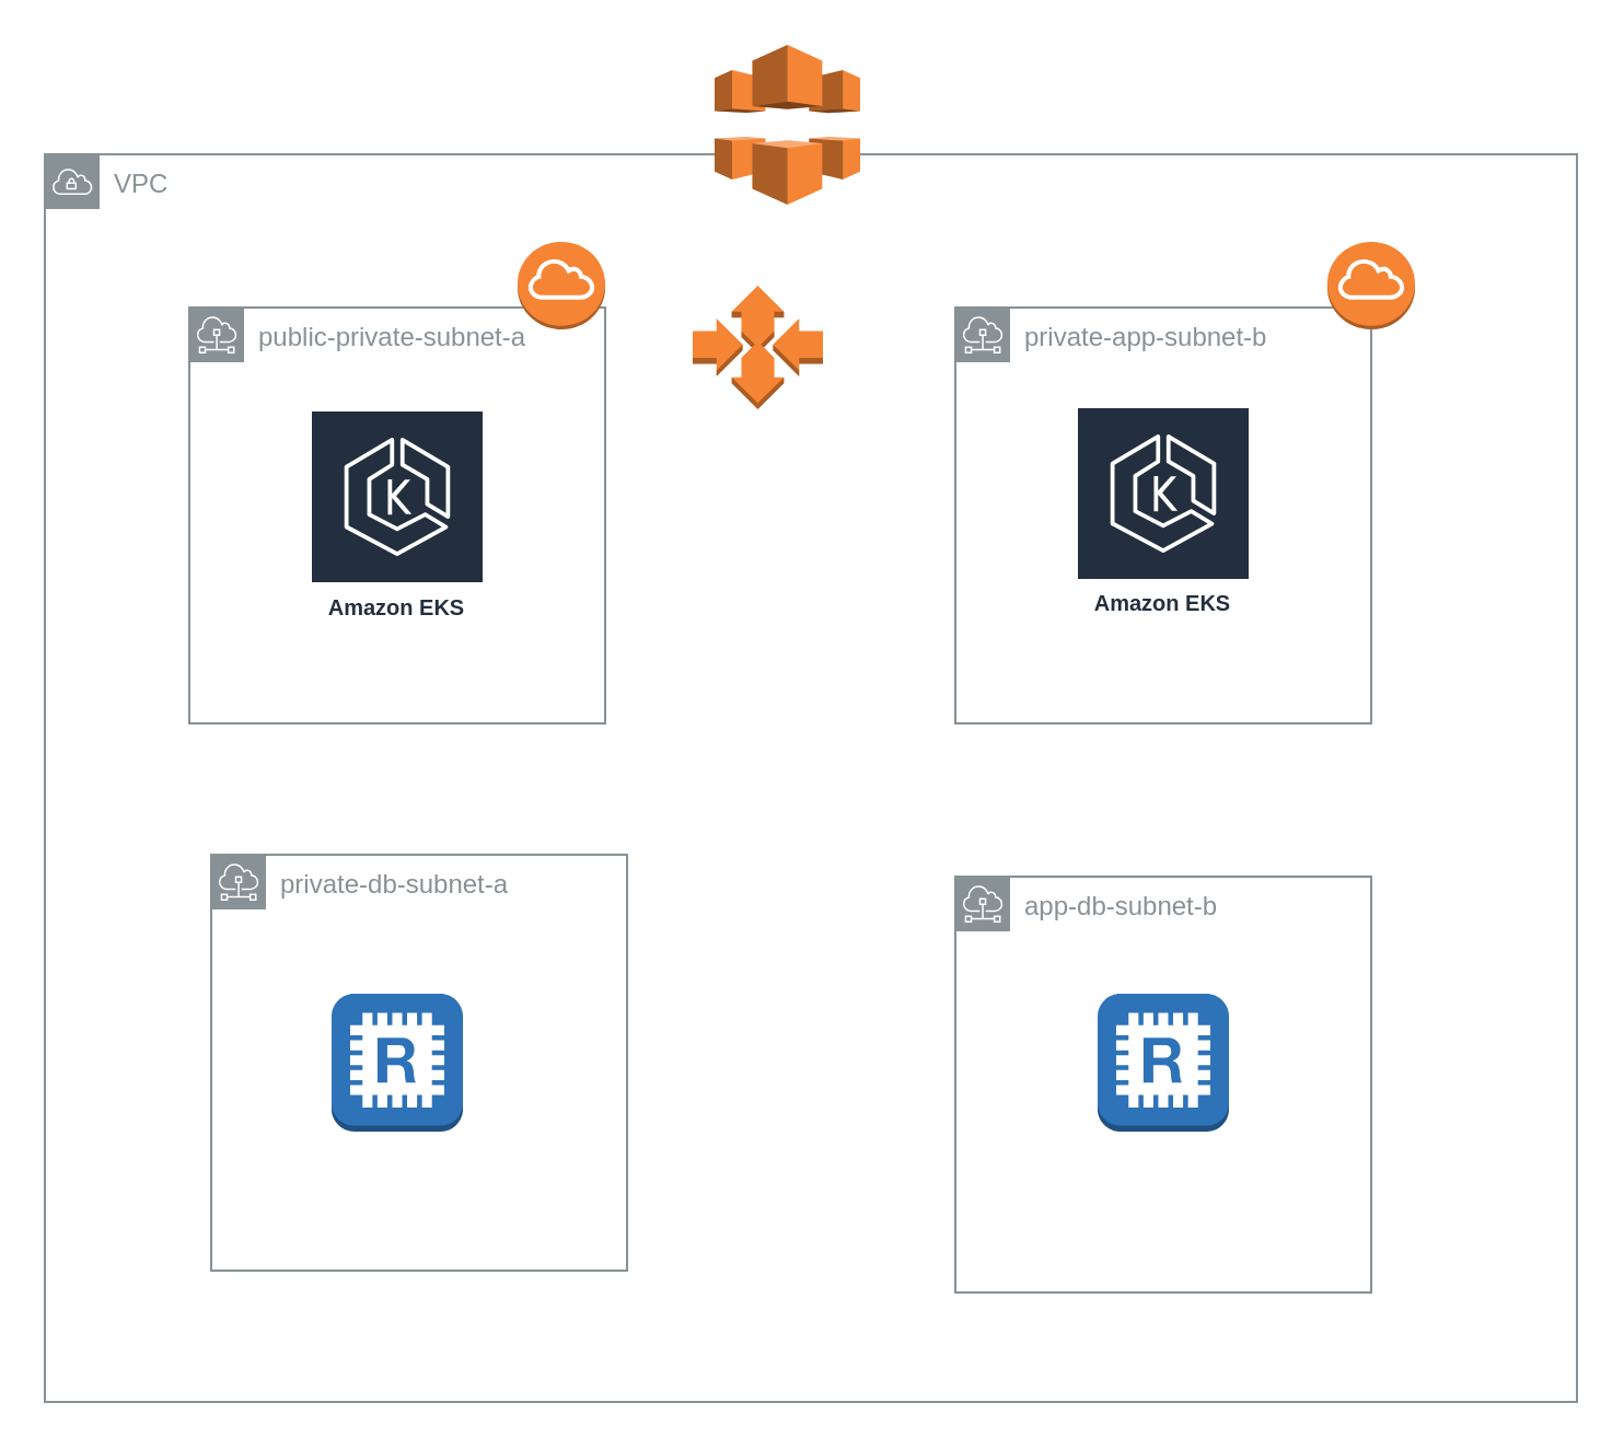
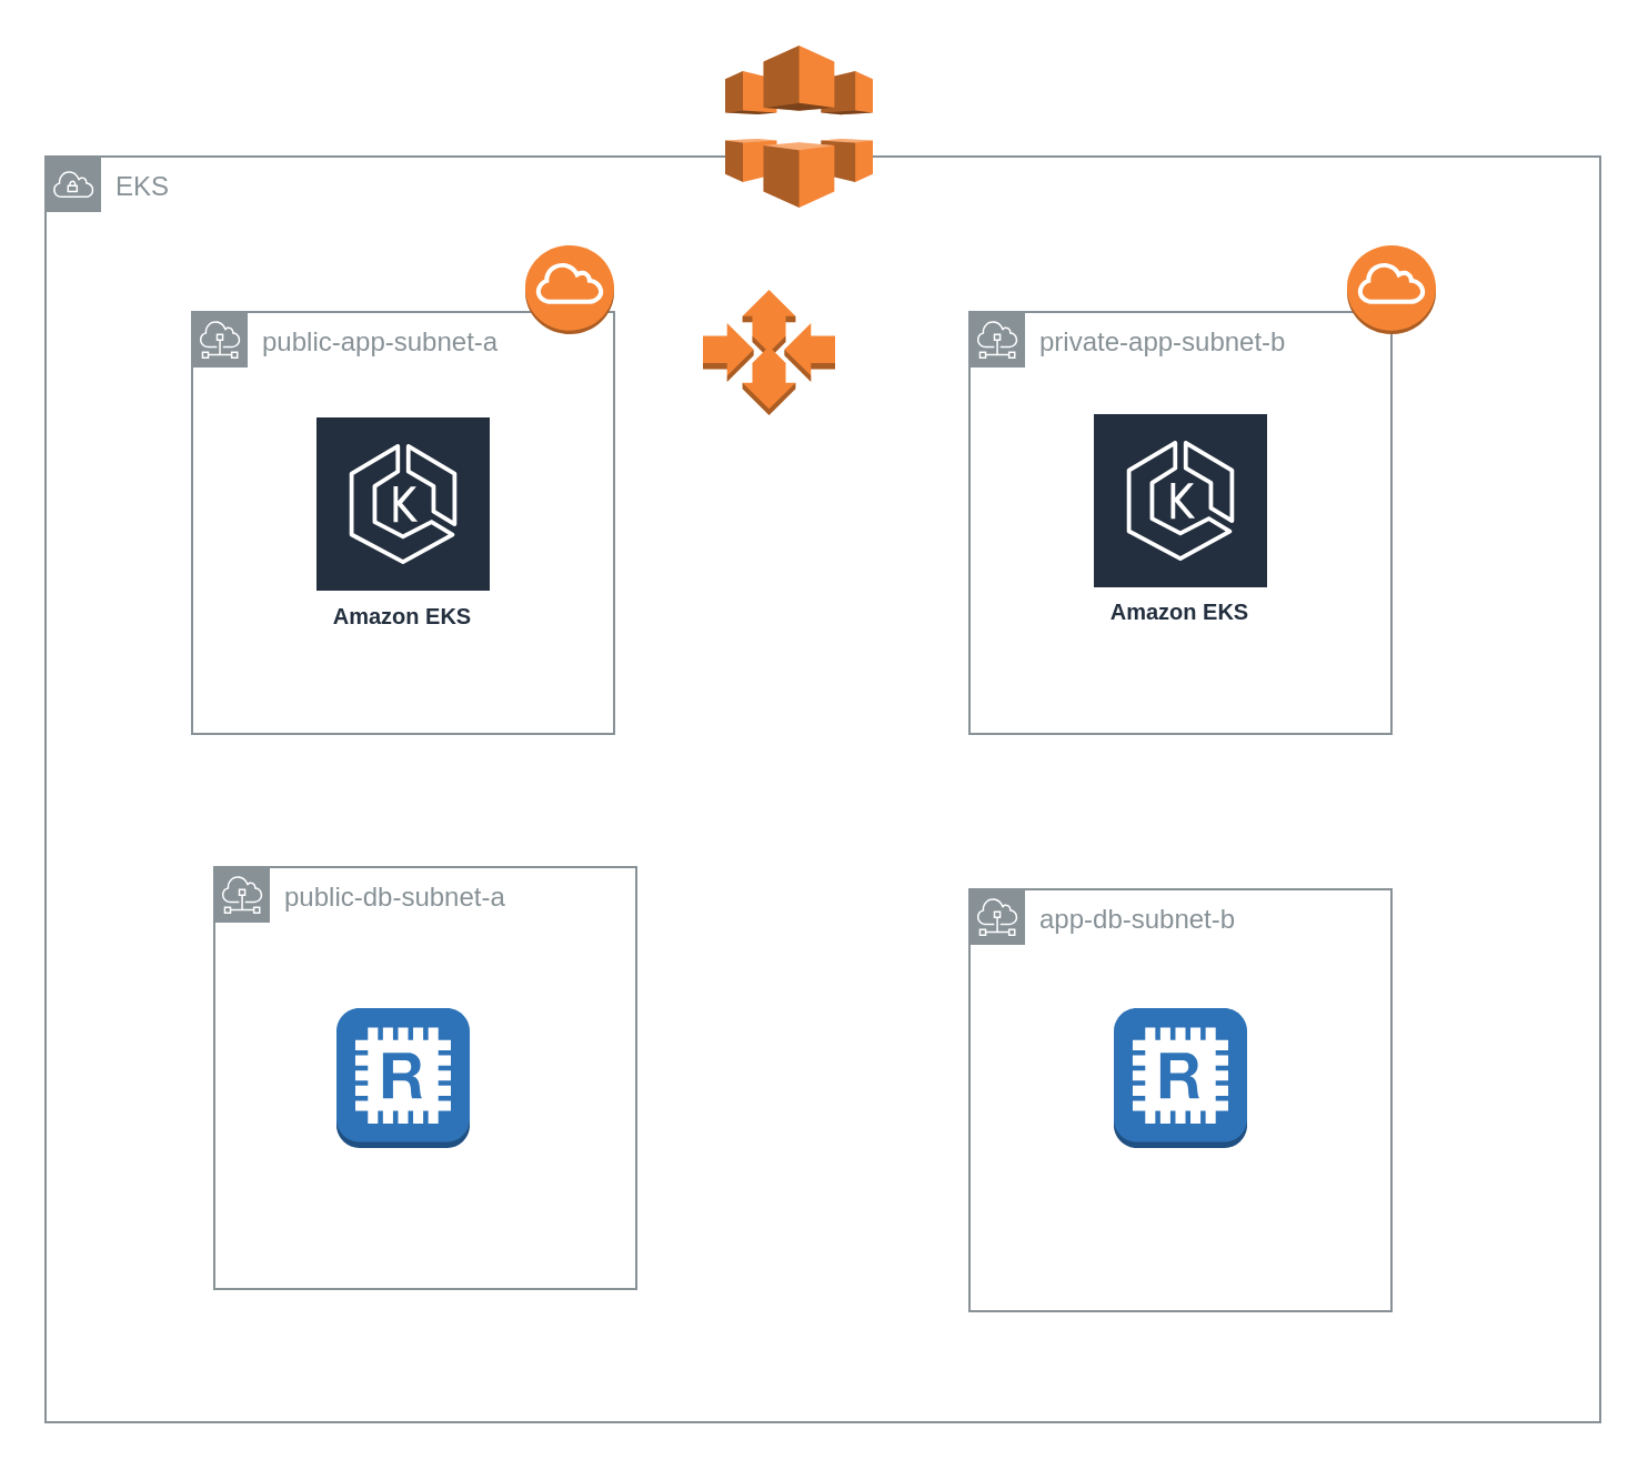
- <mxCell id="2" value="VPC" style="sketch=0;outlineConnect=0;gradientColor=none;html=1;whiteSpace=wrap;fontSize=12;fontStyle=0;shape=mxgraph.aws4.group;grIcon=mxgraph.aws4.group_vpc;strokeColor=#879196;fillColor=none;verticalAlign=top;align=left;spacingLeft=30;fontColor=#879196;dashed=0;" vertex="1" parent="1"><mxGeometry x="20" y="70" width="700" height="570" as="geometry" /></mxCell>
+ <mxCell id="2" value="EKS" style="sketch=0;outlineConnect=0;gradientColor=none;html=1;whiteSpace=wrap;fontSize=12;fontStyle=0;shape=mxgraph.aws4.group;grIcon=mxgraph.aws4.group_vpc;strokeColor=#879196;fillColor=none;verticalAlign=top;align=left;spacingLeft=30;fontColor=#879196;dashed=0;" vertex="1" parent="1"><mxGeometry x="20" y="70" width="700" height="570" as="geometry" /></mxCell>
- <mxCell id="3" value="public-private-subnet-a" style="sketch=0;outlineConnect=0;gradientColor=none;html=1;whiteSpace=wrap;fontSize=12;fontStyle=0;shape=mxgraph.aws4.group;grIcon=mxgraph.aws4.group_subnet;strokeColor=#879196;fillColor=none;verticalAlign=top;align=left;spacingLeft=30;fontColor=#879196;dashed=0;" vertex="1" parent="1"><mxGeometry x="86" y="140" width="190" height="190" as="geometry" /></mxCell>
+ <mxCell id="3" value="public-app-subnet-a" style="sketch=0;outlineConnect=0;gradientColor=none;html=1;whiteSpace=wrap;fontSize=12;fontStyle=0;shape=mxgraph.aws4.group;grIcon=mxgraph.aws4.group_subnet;strokeColor=#879196;fillColor=none;verticalAlign=top;align=left;spacingLeft=30;fontColor=#879196;dashed=0;" vertex="1" parent="1"><mxGeometry x="86" y="140" width="190" height="190" as="geometry" /></mxCell>
- <mxCell id="5" value="private-db-subnet-a" style="sketch=0;outlineConnect=0;gradientColor=none;html=1;whiteSpace=wrap;fontSize=12;fontStyle=0;shape=mxgraph.aws4.group;grIcon=mxgraph.aws4.group_subnet;strokeColor=#879196;fillColor=none;verticalAlign=top;align=left;spacingLeft=30;fontColor=#879196;dashed=0;" vertex="1" parent="1"><mxGeometry x="96" y="390" width="190" height="190" as="geometry" /></mxCell>
+ <mxCell id="5" value="public-db-subnet-a" style="sketch=0;outlineConnect=0;gradientColor=none;html=1;whiteSpace=wrap;fontSize=12;fontStyle=0;shape=mxgraph.aws4.group;grIcon=mxgraph.aws4.group_subnet;strokeColor=#879196;fillColor=none;verticalAlign=top;align=left;spacingLeft=30;fontColor=#879196;dashed=0;" vertex="1" parent="1"><mxGeometry x="96" y="390" width="190" height="190" as="geometry" /></mxCell>
